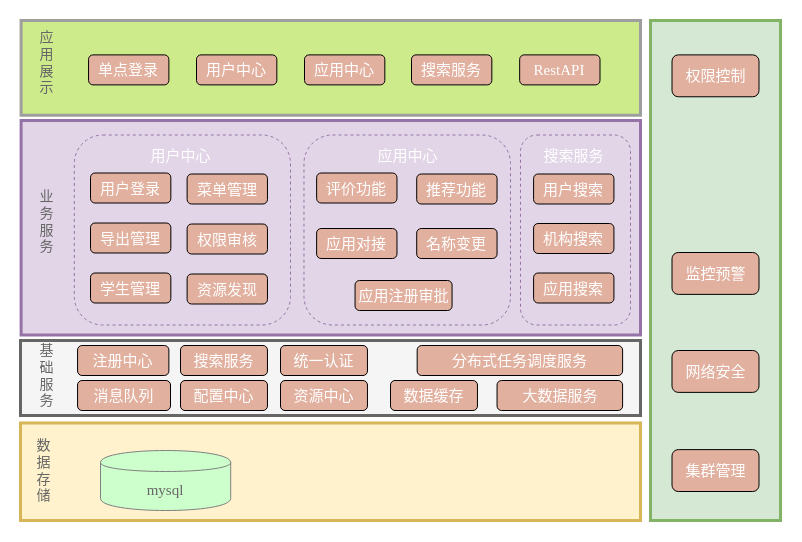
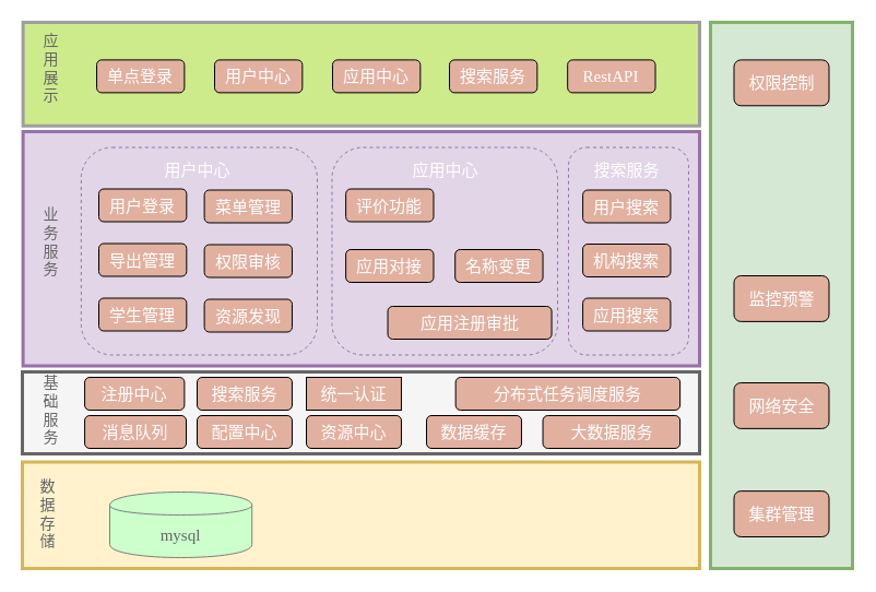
- <mxCell id="36" value="推荐功能" style="rounded=1;whiteSpace=wrap;html=1;comic=0;fillColor=#e2b09f;fontFamily=Comic Sans MS;fontSize=15;fontColor=#FFFFFF;" parent="1" vertex="1"><mxGeometry x="416.211" y="173.5" width="80.337" height="30" as="geometry" /></mxCell>
- <mxCell id="39" value="应用注册审批" style="rounded=1;whiteSpace=wrap;html=1;comic=0;fillColor=#e2b09f;fontFamily=Comic Sans MS;fontSize=15;fontColor=#FFFFFF;" parent="1" vertex="1"><mxGeometry x="354.55" y="280" width="97" height="30" as="geometry" /></mxCell>
+ <mxCell id="39" value="应用注册审批" style="rounded=1;whiteSpace=wrap;html=1;comic=0;fillColor=#e2b09f;fontFamily=Comic Sans MS;fontSize=15;fontColor=#FFFFFF;" parent="1" vertex="1"><mxGeometry x="354.55" y="280" width="150" height="30" as="geometry" /></mxCell>
- <mxCell id="40" value="统一认证" style="rounded=1;whiteSpace=wrap;html=1;comic=0;fillColor=#e2b09f;fontFamily=Comic Sans MS;fontSize=15;fontColor=#FFFFFF;" parent="1" vertex="1"><mxGeometry x="280" y="345" width="86.96" height="30" as="geometry" /></mxCell>
+ <mxCell id="40" value="统一认证" style="whiteSpace=wrap;html=1;comic=0;fillColor=#e2b09f;fontFamily=Comic Sans MS;fontSize=15;fontColor=#FFFFFF;rounded=0;" parent="1" vertex="1"><mxGeometry x="280" y="345" width="86.96" height="30" as="geometry" /></mxCell>
